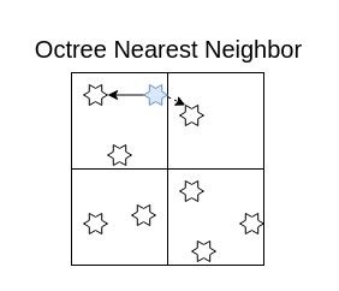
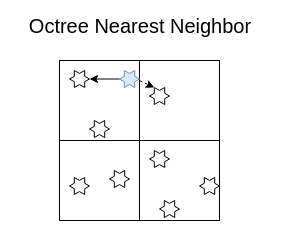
- <mxCell id="2" value="&lt;font style=&quot;font-size: 20px;&quot;&gt;Octree Nearest Neighbor&lt;br&gt;&lt;/font&gt;" style="text;html=1;strokeColor=none;fillColor=none;align=center;verticalAlign=middle;whiteSpace=wrap;rounded=0;" vertex="1" parent="1"><mxGeometry width="240" height="40" as="geometry" x="20" y="20" /></mxCell>
+ <mxCell id="2" value="&lt;font style=&quot;font-size: 20px;&quot;&gt;Octree Nearest Neighbor&lt;br&gt;&lt;/font&gt;" style="text;html=1;strokeColor=none;fillColor=none;align=center;verticalAlign=middle;whiteSpace=wrap;rounded=0;" vertex="1" parent="1"><mxGeometry x="20" y="5" width="240" height="40" as="geometry" /></mxCell>
